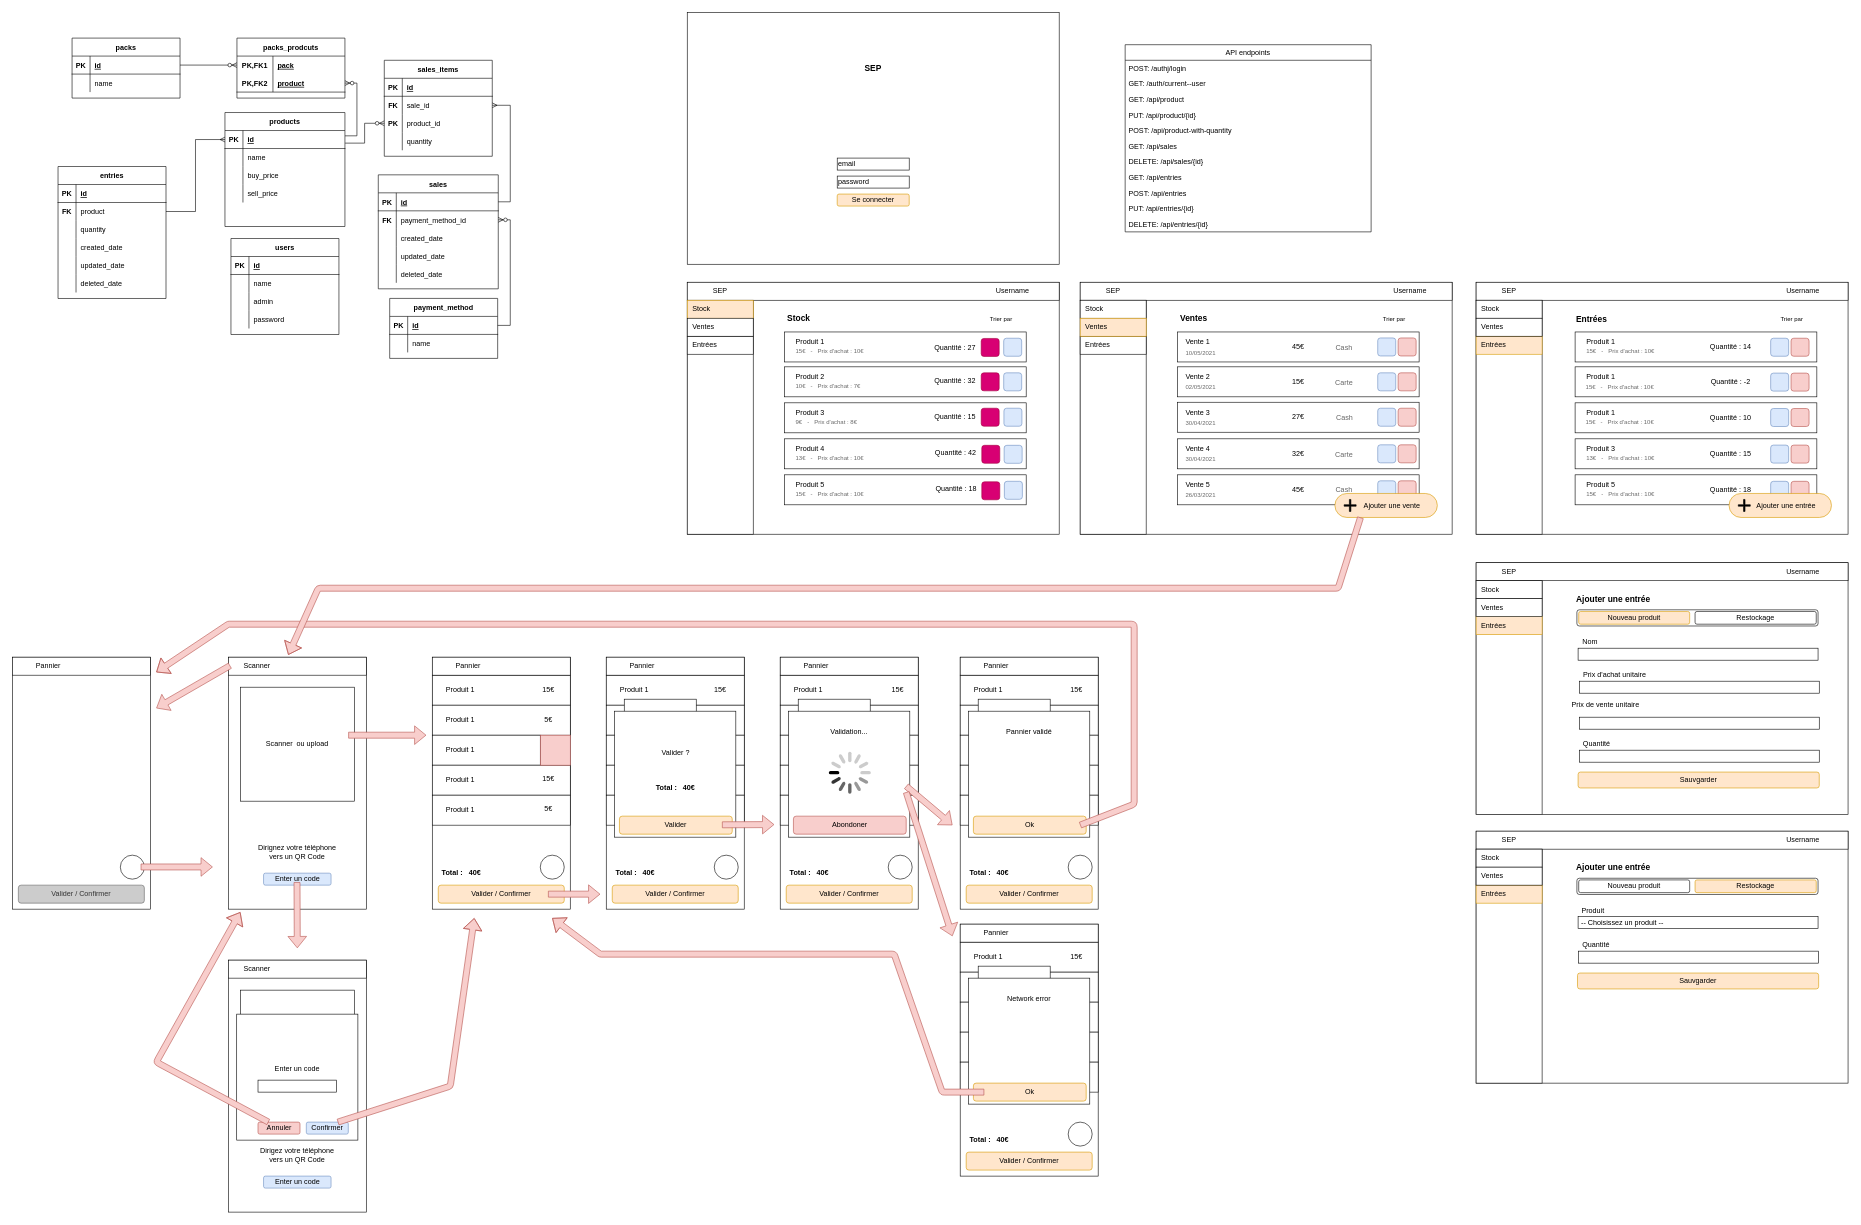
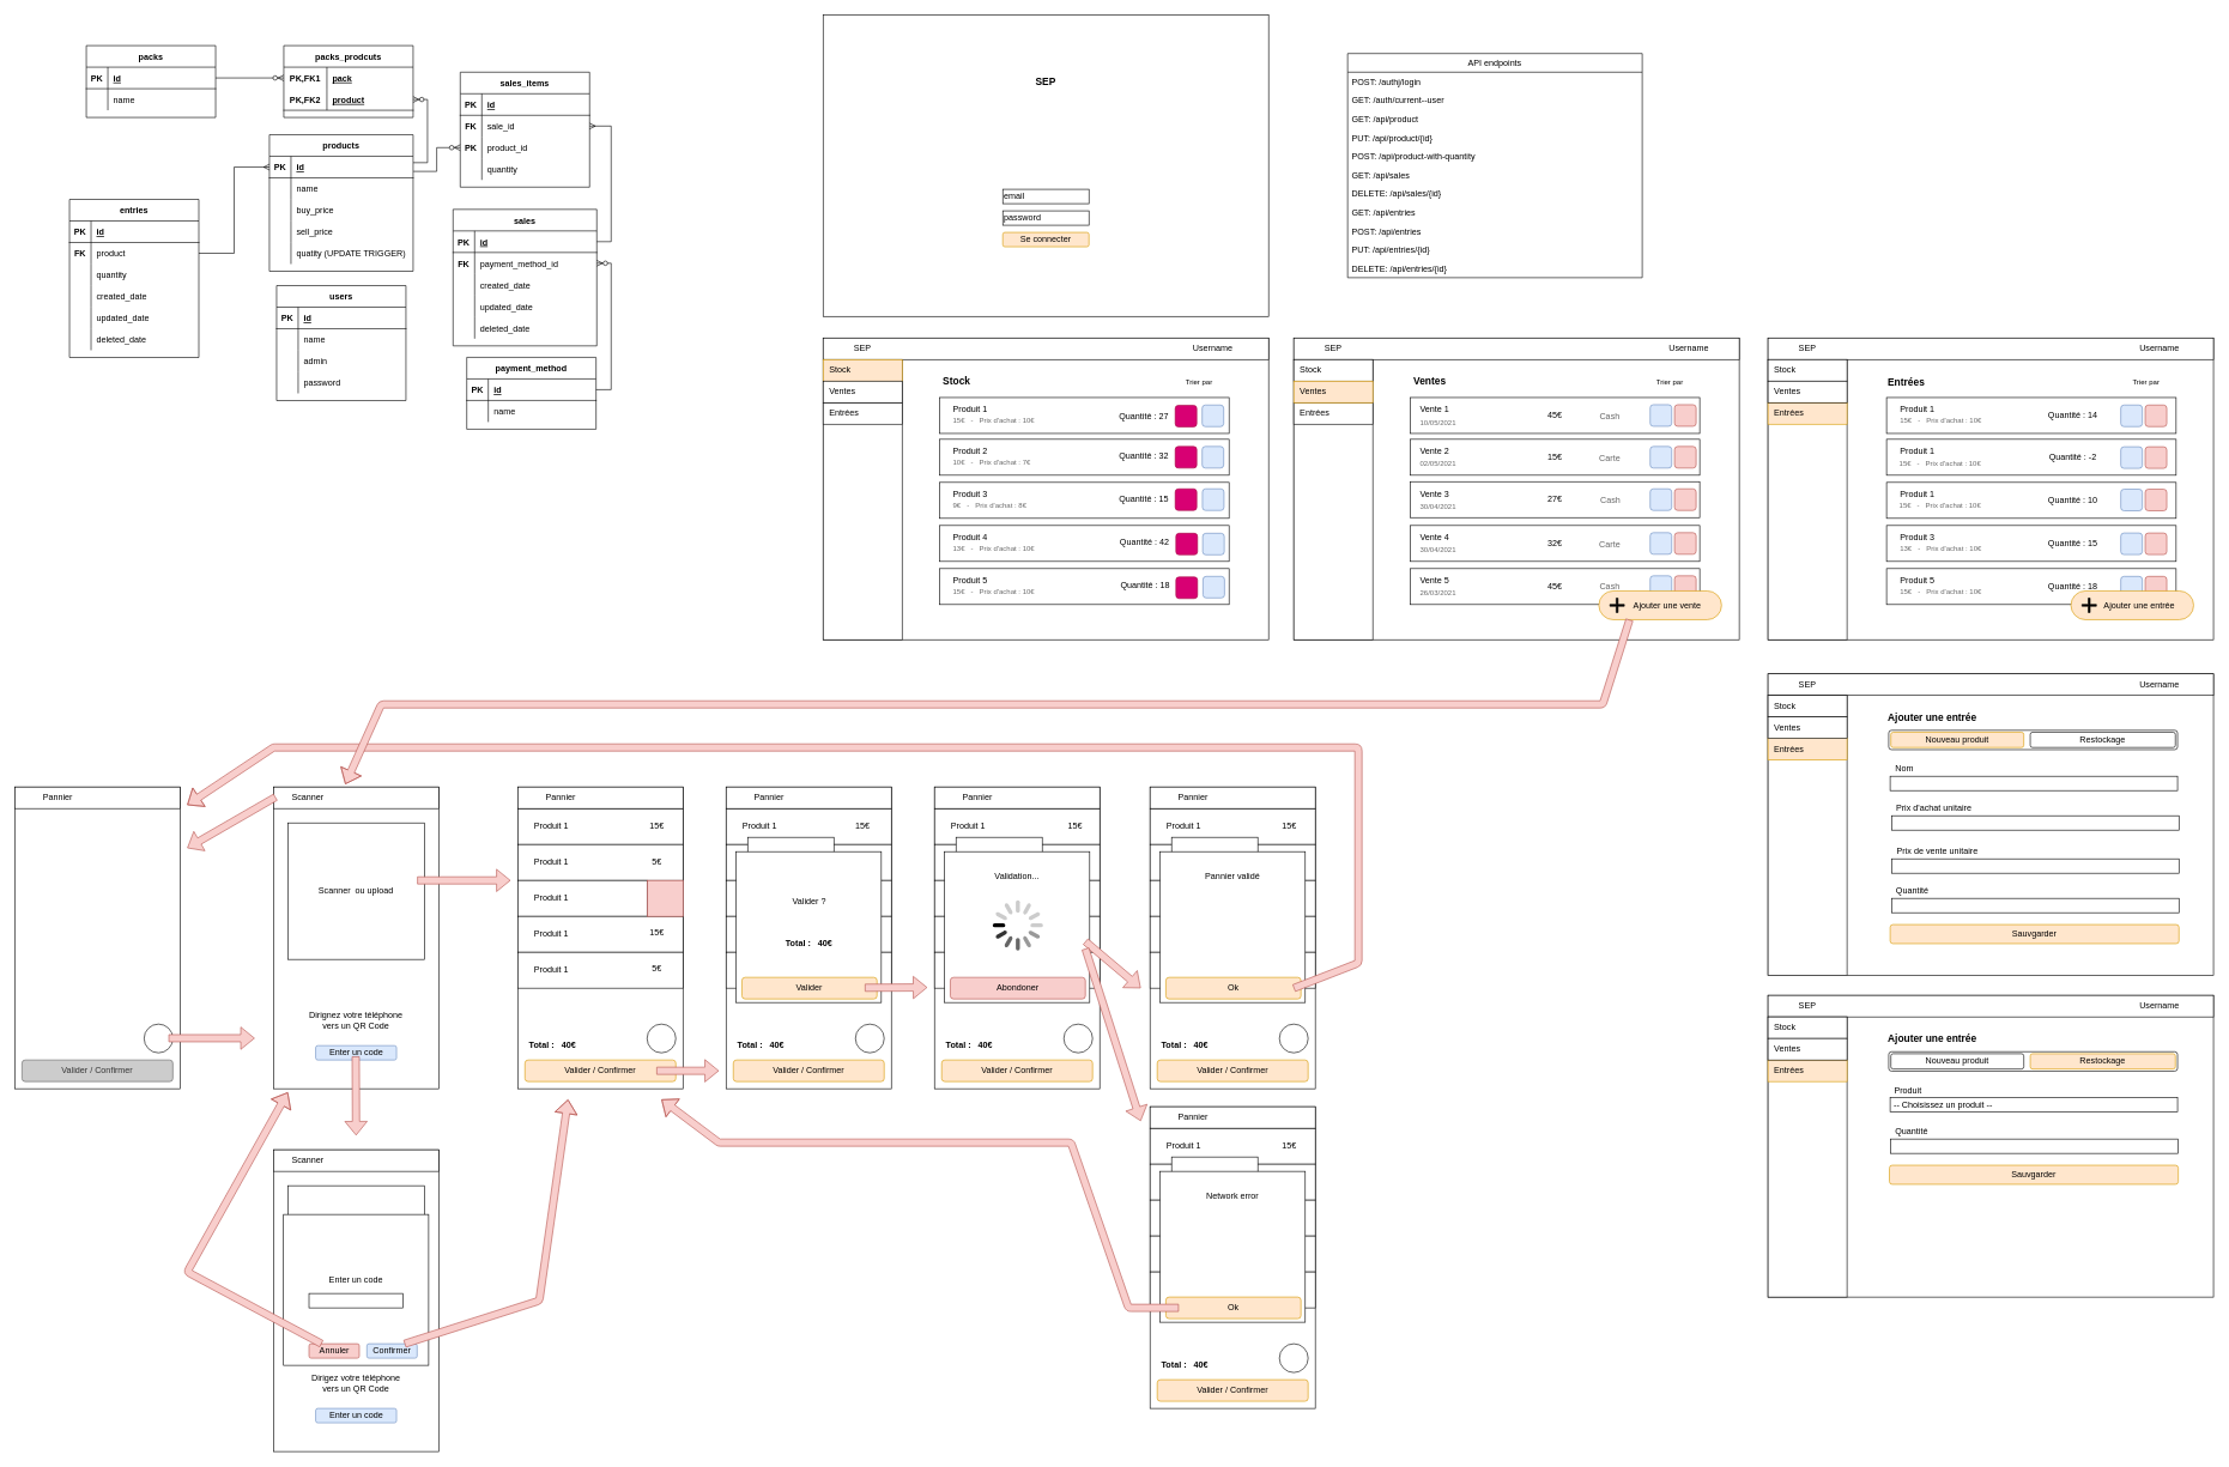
+ <mxCell id="251" value="quatity (UPDATE TRIGGER)" style="shape=partialRectangle;connectable=0;fillColor=none;top=0;left=0;bottom=0;right=0;align=left;spacingLeft=6;overflow=hidden;" parent="249" vertex="1"><mxGeometry x="30" width="170" height="30" as="geometry" /></mxCell>
- <mxCell id="429" value="Prix de vente unitaire" style="text;html=1;strokeColor=none;fillColor=none;align=center;verticalAlign=middle;whiteSpace=wrap;rounded=0;" parent="1" vertex="1"><mxGeometry x="2612.01" y="1165" width="127.99" height="20" as="geometry" /></mxCell>
+ <mxCell id="429" value="Prix de vente unitaire" style="text;html=1;strokeColor=none;fillColor=none;align=center;verticalAlign=middle;whiteSpace=wrap;rounded=0;" parent="1" vertex="1"><mxGeometry x="2632.01" y="1175" width="127.99" height="20" as="geometry" /></mxCell>
